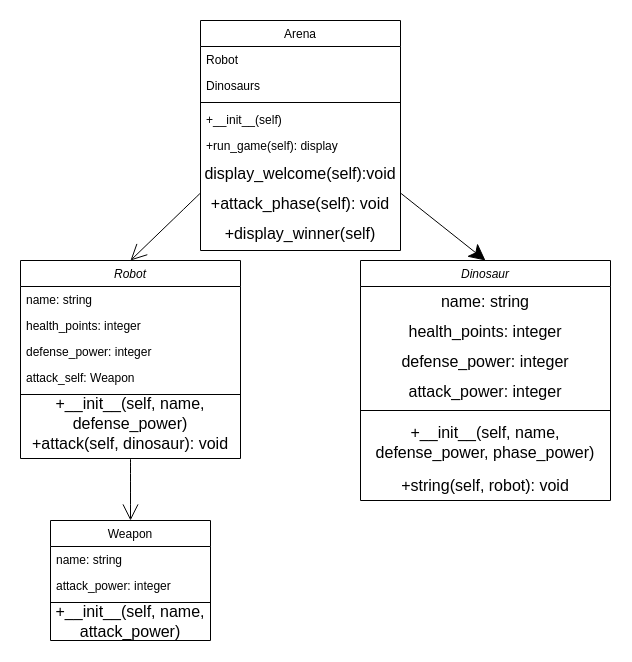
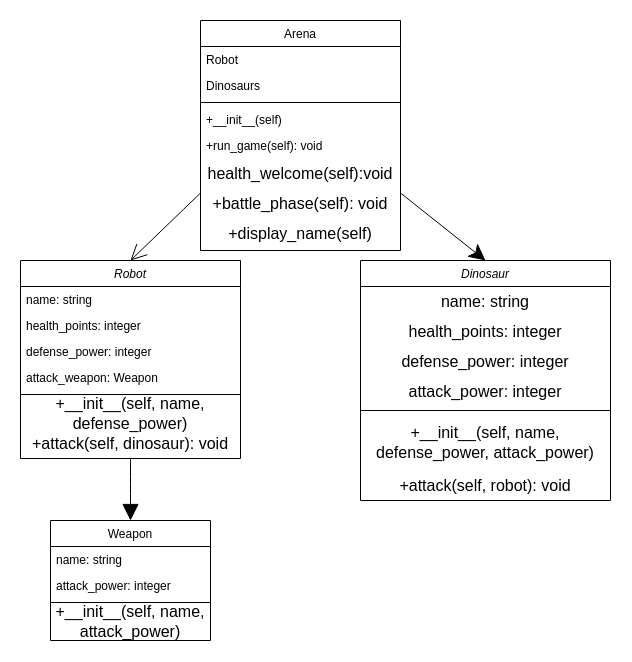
- <mxCell id="20" value="+run_game(self): display" style="text;align=left;verticalAlign=top;spacingLeft=4;spacingRight=4;overflow=hidden;rotatable=0;points=[[0,0.5],[1,0.5]];portConstraint=eastwest;" parent="15" vertex="1"><mxGeometry y="112" width="200" height="26" as="geometry" /></mxCell>
+ <mxCell id="20" value="+run_game(self): void" style="text;align=left;verticalAlign=top;spacingLeft=4;spacingRight=4;overflow=hidden;rotatable=0;points=[[0,0.5],[1,0.5]];portConstraint=eastwest;" parent="15" vertex="1"><mxGeometry y="112" width="200" height="26" as="geometry" /></mxCell>
- <mxCell id="21" value="display_welcome(self):void" style="text;strokeColor=none;fillColor=none;html=1;align=center;verticalAlign=middle;whiteSpace=wrap;rounded=0;fontSize=16;" vertex="1" parent="15"><mxGeometry y="138" width="200" height="30" as="geometry" /></mxCell>
+ <mxCell id="21" value="health_welcome(self):void" style="text;strokeColor=none;fillColor=none;html=1;align=center;verticalAlign=middle;whiteSpace=wrap;rounded=0;fontSize=16;" vertex="1" parent="15"><mxGeometry y="138" width="200" height="30" as="geometry" /></mxCell>
- <mxCell id="22" value="+attack_phase(self): void" style="text;strokeColor=none;fillColor=none;html=1;align=center;verticalAlign=middle;whiteSpace=wrap;rounded=0;fontSize=16;" vertex="1" parent="15"><mxGeometry y="168" width="200" height="30" as="geometry" /></mxCell>
+ <mxCell id="22" value="+battle_phase(self): void" style="text;strokeColor=none;fillColor=none;html=1;align=center;verticalAlign=middle;whiteSpace=wrap;rounded=0;fontSize=16;" vertex="1" parent="15"><mxGeometry y="168" width="200" height="30" as="geometry" /></mxCell>
- <mxCell id="23" value="+display_winner(self)" style="text;strokeColor=none;fillColor=none;html=1;align=center;verticalAlign=middle;whiteSpace=wrap;rounded=0;fontSize=16;" vertex="1" parent="15"><mxGeometry y="198" width="200" height="30" as="geometry" /></mxCell>
+ <mxCell id="23" value="+display_name(self)" style="text;strokeColor=none;fillColor=none;html=1;align=center;verticalAlign=middle;whiteSpace=wrap;rounded=0;fontSize=16;" vertex="1" parent="15"><mxGeometry y="198" width="200" height="30" as="geometry" /></mxCell>
- <mxCell id="6" value="attack_self: Weapon" style="text;align=left;verticalAlign=top;spacingLeft=4;spacingRight=4;overflow=hidden;rotatable=0;points=[[0,0.5],[1,0.5]];portConstraint=eastwest;" parent="2" vertex="1"><mxGeometry y="104" width="220" height="26" as="geometry" /></mxCell>
+ <mxCell id="6" value="attack_weapon: Weapon" style="text;align=left;verticalAlign=top;spacingLeft=4;spacingRight=4;overflow=hidden;rotatable=0;points=[[0,0.5],[1,0.5]];portConstraint=eastwest;" parent="2" vertex="1"><mxGeometry y="104" width="220" height="26" as="geometry" /></mxCell>
- <mxCell id="30" value="&lt;span style=&quot;text-align: left;&quot;&gt;+__init__(self, name, defense_power, phase_power)&lt;/span&gt;" style="text;strokeColor=none;fillColor=none;html=1;align=center;verticalAlign=middle;whiteSpace=wrap;rounded=0;fontSize=16;" vertex="1" parent="24"><mxGeometry y="154" width="250" height="56" as="geometry" /></mxCell>
+ <mxCell id="30" value="&lt;span style=&quot;text-align: left;&quot;&gt;+__init__(self, name, defense_power, attack_power)&lt;/span&gt;" style="text;strokeColor=none;fillColor=none;html=1;align=center;verticalAlign=middle;whiteSpace=wrap;rounded=0;fontSize=16;" vertex="1" parent="24"><mxGeometry y="154" width="250" height="56" as="geometry" /></mxCell>
- <mxCell id="31" value="+string(self, robot): void" style="text;strokeColor=none;fillColor=none;html=1;align=center;verticalAlign=middle;whiteSpace=wrap;rounded=0;fontSize=16;" vertex="1" parent="24"><mxGeometry y="210" width="250" height="30" as="geometry" /></mxCell>
+ <mxCell id="31" value="+attack(self, robot): void" style="text;strokeColor=none;fillColor=none;html=1;align=center;verticalAlign=middle;whiteSpace=wrap;rounded=0;fontSize=16;" vertex="1" parent="24"><mxGeometry y="210" width="250" height="30" as="geometry" /></mxCell>
- <mxCell id="34" value="" style="edgeStyle=none;orthogonalLoop=1;jettySize=auto;html=1;rounded=0;fontSize=12;endArrow=open;startSize=14;endSize=14;sourcePerimeterSpacing=8;targetPerimeterSpacing=8;curved=1;exitX=0.5;exitY=1;exitDx=0;exitDy=0;entryX=0.5;entryY=0;entryDx=0;entryDy=0;" edge="1" parent="1" source="9" target="10"><mxGeometry width="140" relative="1" as="geometry"><mxPoint x="170" y="480" as="sourcePoint" /><mxPoint x="310" y="480" as="targetPoint" /><Array as="points" /></mxGeometry></mxCell>
+ <mxCell id="34" value="" style="edgeStyle=none;orthogonalLoop=1;jettySize=auto;html=1;rounded=0;fontSize=12;endArrow=block;startSize=14;endSize=14;sourcePerimeterSpacing=8;targetPerimeterSpacing=8;curved=1;exitX=0.5;exitY=1;exitDx=0;exitDy=0;entryX=0.5;entryY=0;entryDx=0;entryDy=0;" edge="1" parent="1" source="9" target="10"><mxGeometry width="140" relative="1" as="geometry"><mxPoint x="170" y="480" as="sourcePoint" /><mxPoint x="310" y="480" as="targetPoint" /><Array as="points" /></mxGeometry></mxCell>
